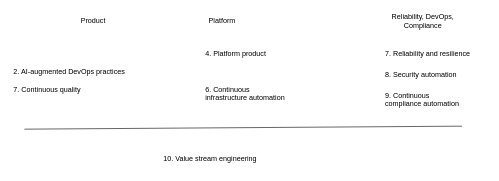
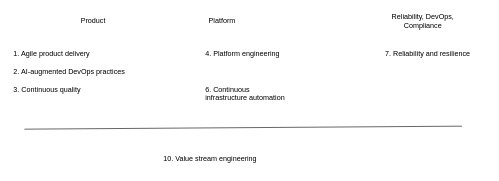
+ <mxCell id="5" value="1. Agile product delivery" style="text;whiteSpace=wrap;html=1;" vertex="1" parent="1"><mxGeometry x="20" y="75" width="140" height="30" as="geometry" /></mxCell>
- <mxCell id="8" value="4. Platform product" style="text;whiteSpace=wrap;html=1;" vertex="1" parent="1"><mxGeometry x="340" y="75" width="150" height="30" as="geometry" /></mxCell>
+ <mxCell id="8" value="4. Platform engineering" style="text;whiteSpace=wrap;html=1;" vertex="1" parent="1"><mxGeometry x="340" y="75" width="150" height="30" as="geometry" /></mxCell>
- <mxCell id="11" value="8. Security automation" style="text;whiteSpace=wrap;html=1;" vertex="1" parent="1"><mxGeometry x="640" y="110" width="140" height="30" as="geometry" /></mxCell>
- <mxCell id="7" value="7. Continuous quality" style="text;whiteSpace=wrap;html=1;" vertex="1" parent="1"><mxGeometry x="20" y="135" width="140" height="30" as="geometry" /></mxCell>
+ <mxCell id="7" value="3. Continuous quality" style="text;whiteSpace=wrap;html=1;" vertex="1" parent="1"><mxGeometry x="20" y="135" width="140" height="30" as="geometry" /></mxCell>
- <mxCell id="12" value="9. Continuous&#10;compliance automation" style="text;whiteSpace=wrap;html=1;" vertex="1" parent="1"><mxGeometry x="640" y="145" width="150" height="40" as="geometry" /></mxCell>
